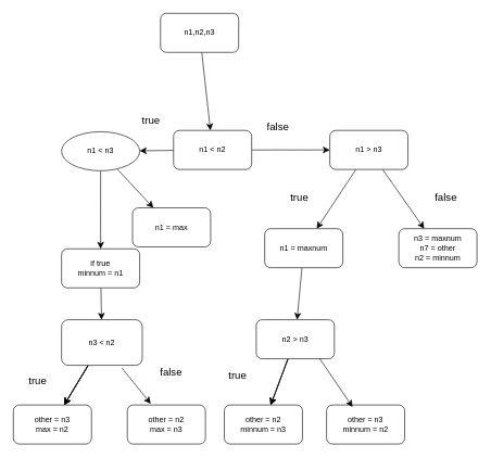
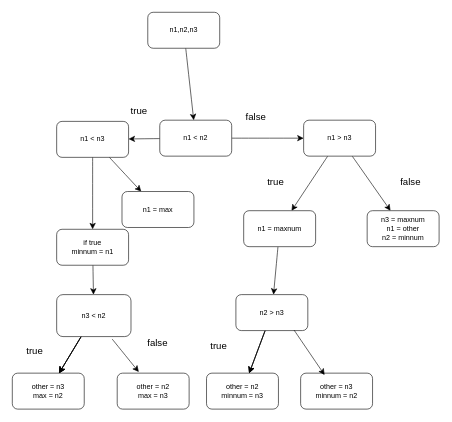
- <mxCell id="9" value="n1 &amp;lt; n3" style="ellipse;whiteSpace=wrap;html=1;" parent="1" vertex="1"><mxGeometry x="94" y="202" width="120" height="60" as="geometry" /></mxCell>
+ <mxCell id="9" value="n1 &amp;lt; n3" style="rounded=1;whiteSpace=wrap;html=1;" parent="1" vertex="1"><mxGeometry x="94" y="202" width="120" height="60" as="geometry" /></mxCell>
- <mxCell id="18" value="n3 = maxnum&lt;div&gt;n7 = other&lt;/div&gt;&lt;div&gt;n2 = minnum&lt;/div&gt;" style="whiteSpace=wrap;html=1;rounded=1;" parent="1" vertex="1"><mxGeometry x="612" y="351" width="120" height="60" as="geometry" /></mxCell>
+ <mxCell id="18" value="n3 = maxnum&lt;div&gt;n1 = other&lt;/div&gt;&lt;div&gt;n2 = minnum&lt;/div&gt;" style="whiteSpace=wrap;html=1;rounded=1;" parent="1" vertex="1"><mxGeometry x="612" y="351" width="120" height="60" as="geometry" /></mxCell>
